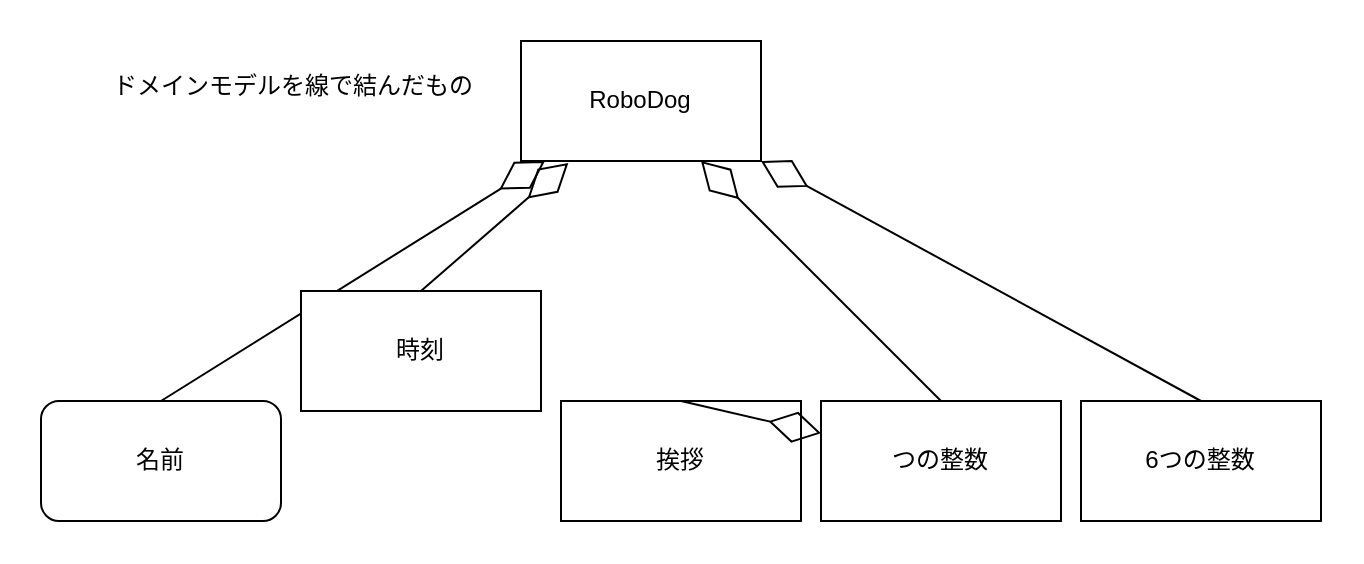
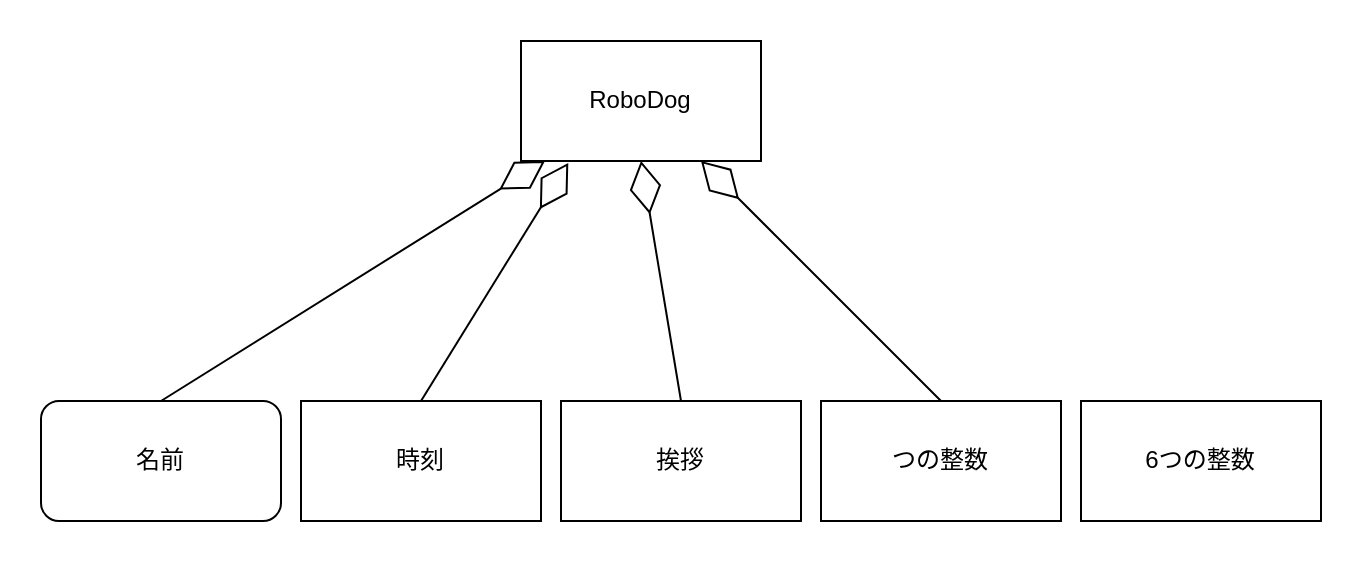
- <mxCell id="13" value="ドメインモデルを線で結んだもの" style="text;html=1;align=center;verticalAlign=middle;resizable=0;points=[];autosize=1;strokeColor=none;fillColor=none;" vertex="1" parent="1"><mxGeometry x="46" y="28" width="200" height="30" as="geometry" /></mxCell>
- <mxCell id="10" value="" style="endArrow=diamondThin;endFill=0;endSize=24;html=1;rounded=0;entryX=1;entryY=1;entryDx=0;entryDy=0;exitX=0.5;exitY=0;exitDx=0;exitDy=0;" edge="1" parent="1" source="9" target="4"><mxGeometry width="160" relative="1" as="geometry"><mxPoint x="340" y="540" as="sourcePoint" /><mxPoint x="410" y="360" as="targetPoint" /></mxGeometry></mxCell>
- <mxCell id="5" value="時刻" style="whiteSpace=wrap;html=1;" vertex="1" parent="1"><mxGeometry x="150" y="145" width="120" height="60" as="geometry" /></mxCell>
+ <mxCell id="5" value="時刻" style="whiteSpace=wrap;html=1;" vertex="1" parent="1"><mxGeometry x="150" y="200" width="120" height="60" as="geometry" /></mxCell>
- <mxCell id="8" value="" style="endArrow=diamondThin;endFill=0;endSize=24;html=1;rounded=0;exitX=0.5;exitY=0;exitDx=0;exitDy=0;" edge="1" parent="1" source="7" target="11"><mxGeometry width="160" relative="1" as="geometry"><mxPoint x="190" y="540" as="sourcePoint" /><mxPoint x="260" y="360" as="targetPoint" /></mxGeometry></mxCell>
+ <mxCell id="8" value="" style="endArrow=diamondThin;endFill=0;endSize=24;html=1;rounded=0;exitX=0.5;exitY=0;exitDx=0;exitDy=0;entryX=0.5;entryY=1;entryDx=0;entryDy=0;" edge="1" parent="1" source="7" target="4"><mxGeometry width="160" relative="1" as="geometry"><mxPoint x="190" y="540" as="sourcePoint" /><mxPoint x="260" y="360" as="targetPoint" /></mxGeometry></mxCell>
